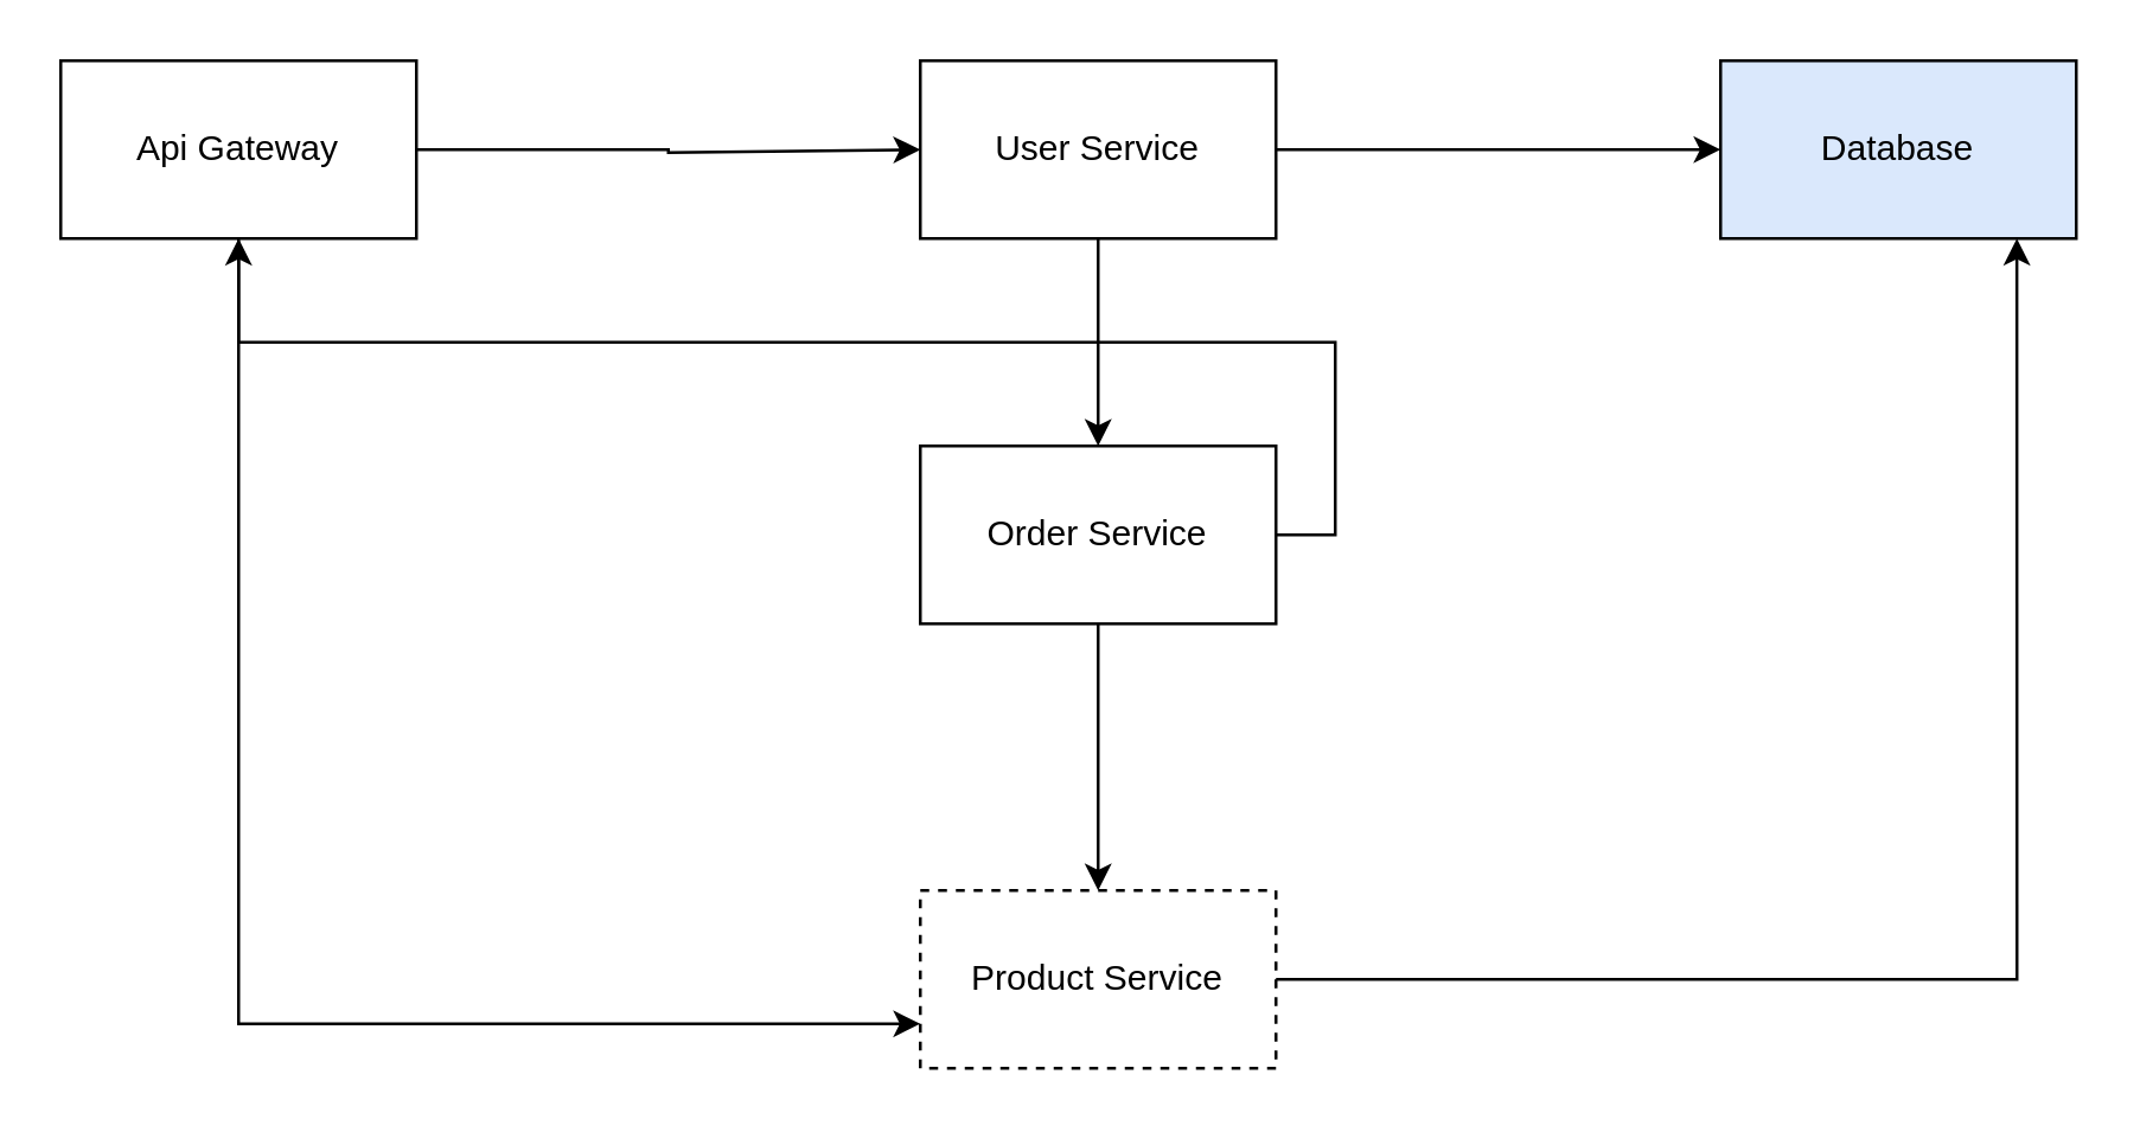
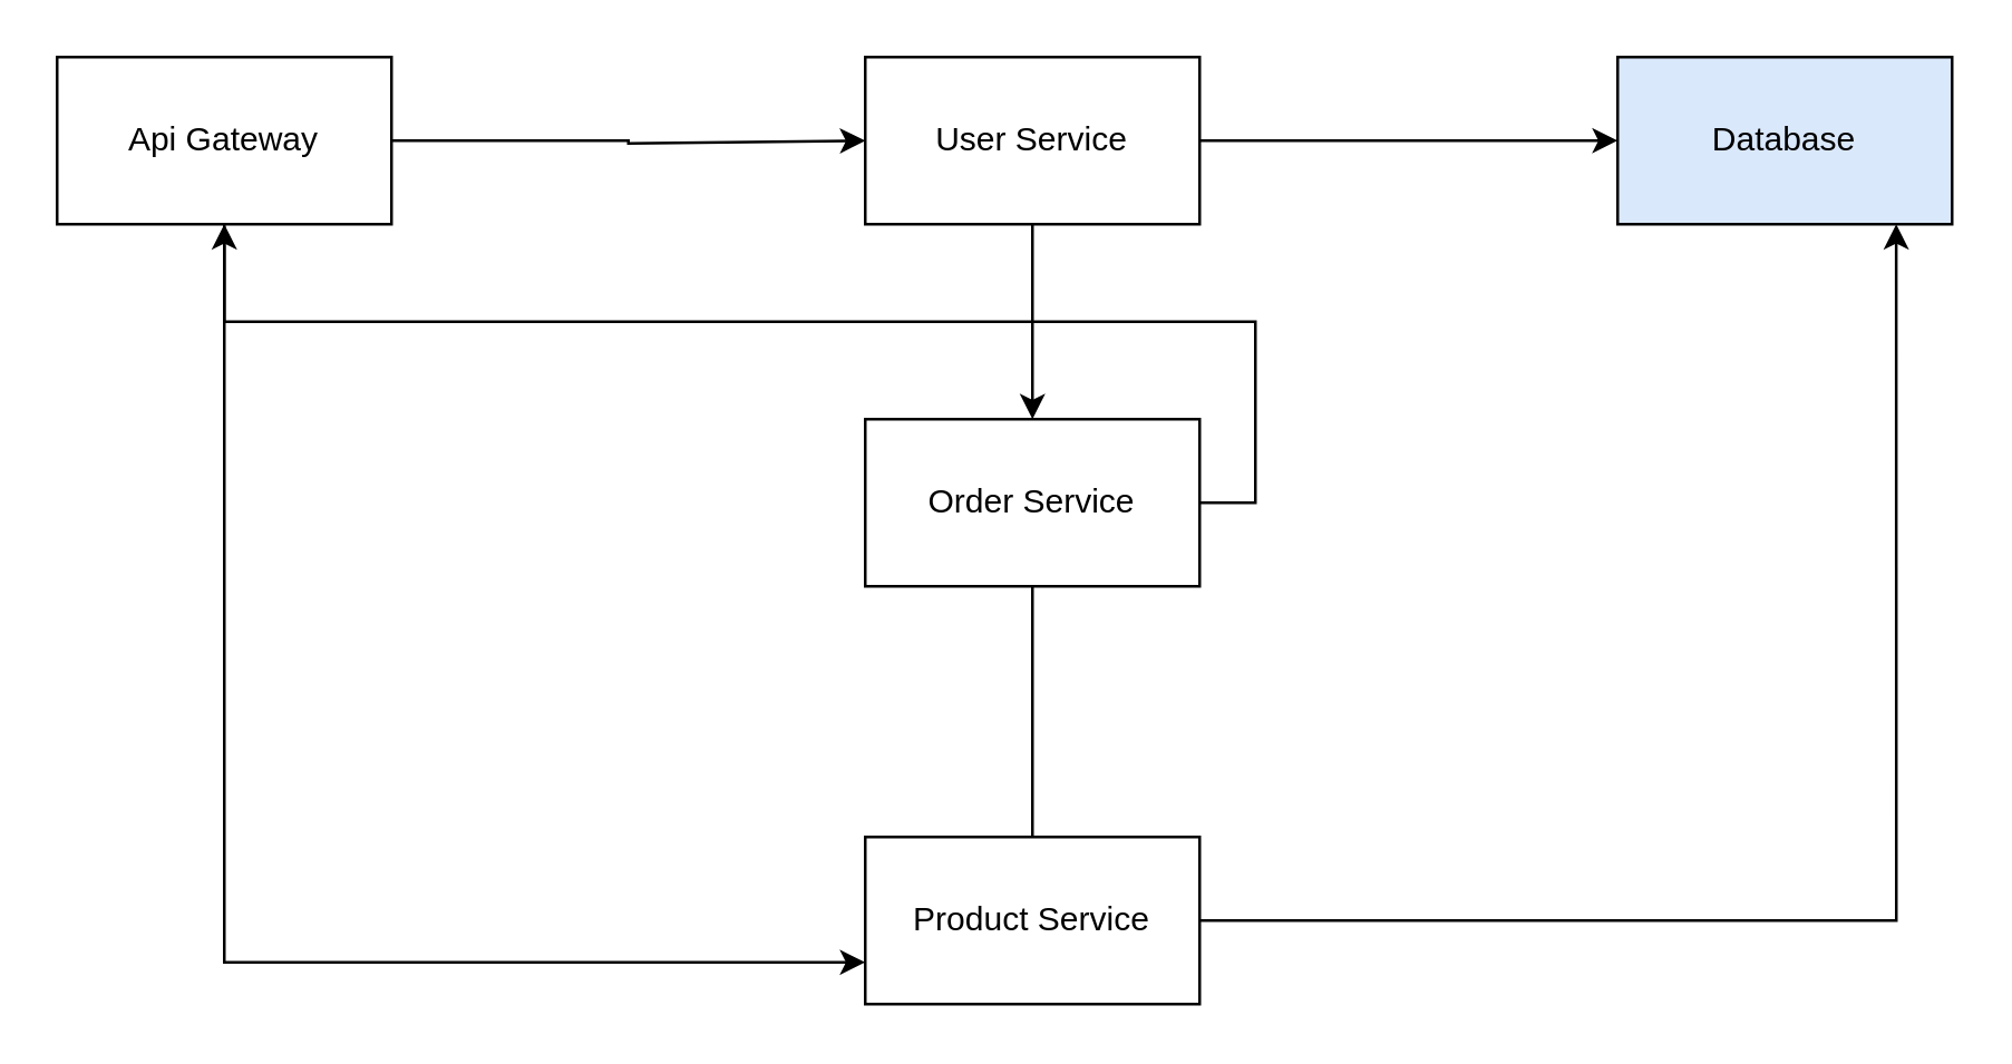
- <mxCell id="11" style="edgeStyle=orthogonalEdgeStyle;rounded=0;orthogonalLoop=1;jettySize=auto;html=1;exitX=0.5;exitY=1;exitDx=0;exitDy=0;entryX=0.5;entryY=0;entryDx=0;entryDy=0;" parent="1" source="12" target="9" edge="1"><mxGeometry relative="1" as="geometry" /></mxCell>
+ <mxCell id="11" style="edgeStyle=orthogonalEdgeStyle;rounded=0;orthogonalLoop=1;jettySize=auto;html=1;exitX=0.5;exitY=1;exitDx=0;exitDy=0;entryX=0.5;entryY=0;entryDx=0;entryDy=0;endArrow=none;" parent="1" source="12" target="9" edge="1"><mxGeometry relative="1" as="geometry" /></mxCell>
- <mxCell id="9" value="Product Service" style="rounded=0;whiteSpace=wrap;html=1;dashed=1;" parent="1" vertex="1"><mxGeometry x="310" y="300" width="120" height="60" as="geometry" /></mxCell>
+ <mxCell id="9" value="Product Service" style="rounded=0;whiteSpace=wrap;html=1;" parent="1" vertex="1"><mxGeometry x="310" y="300" width="120" height="60" as="geometry" /></mxCell>
